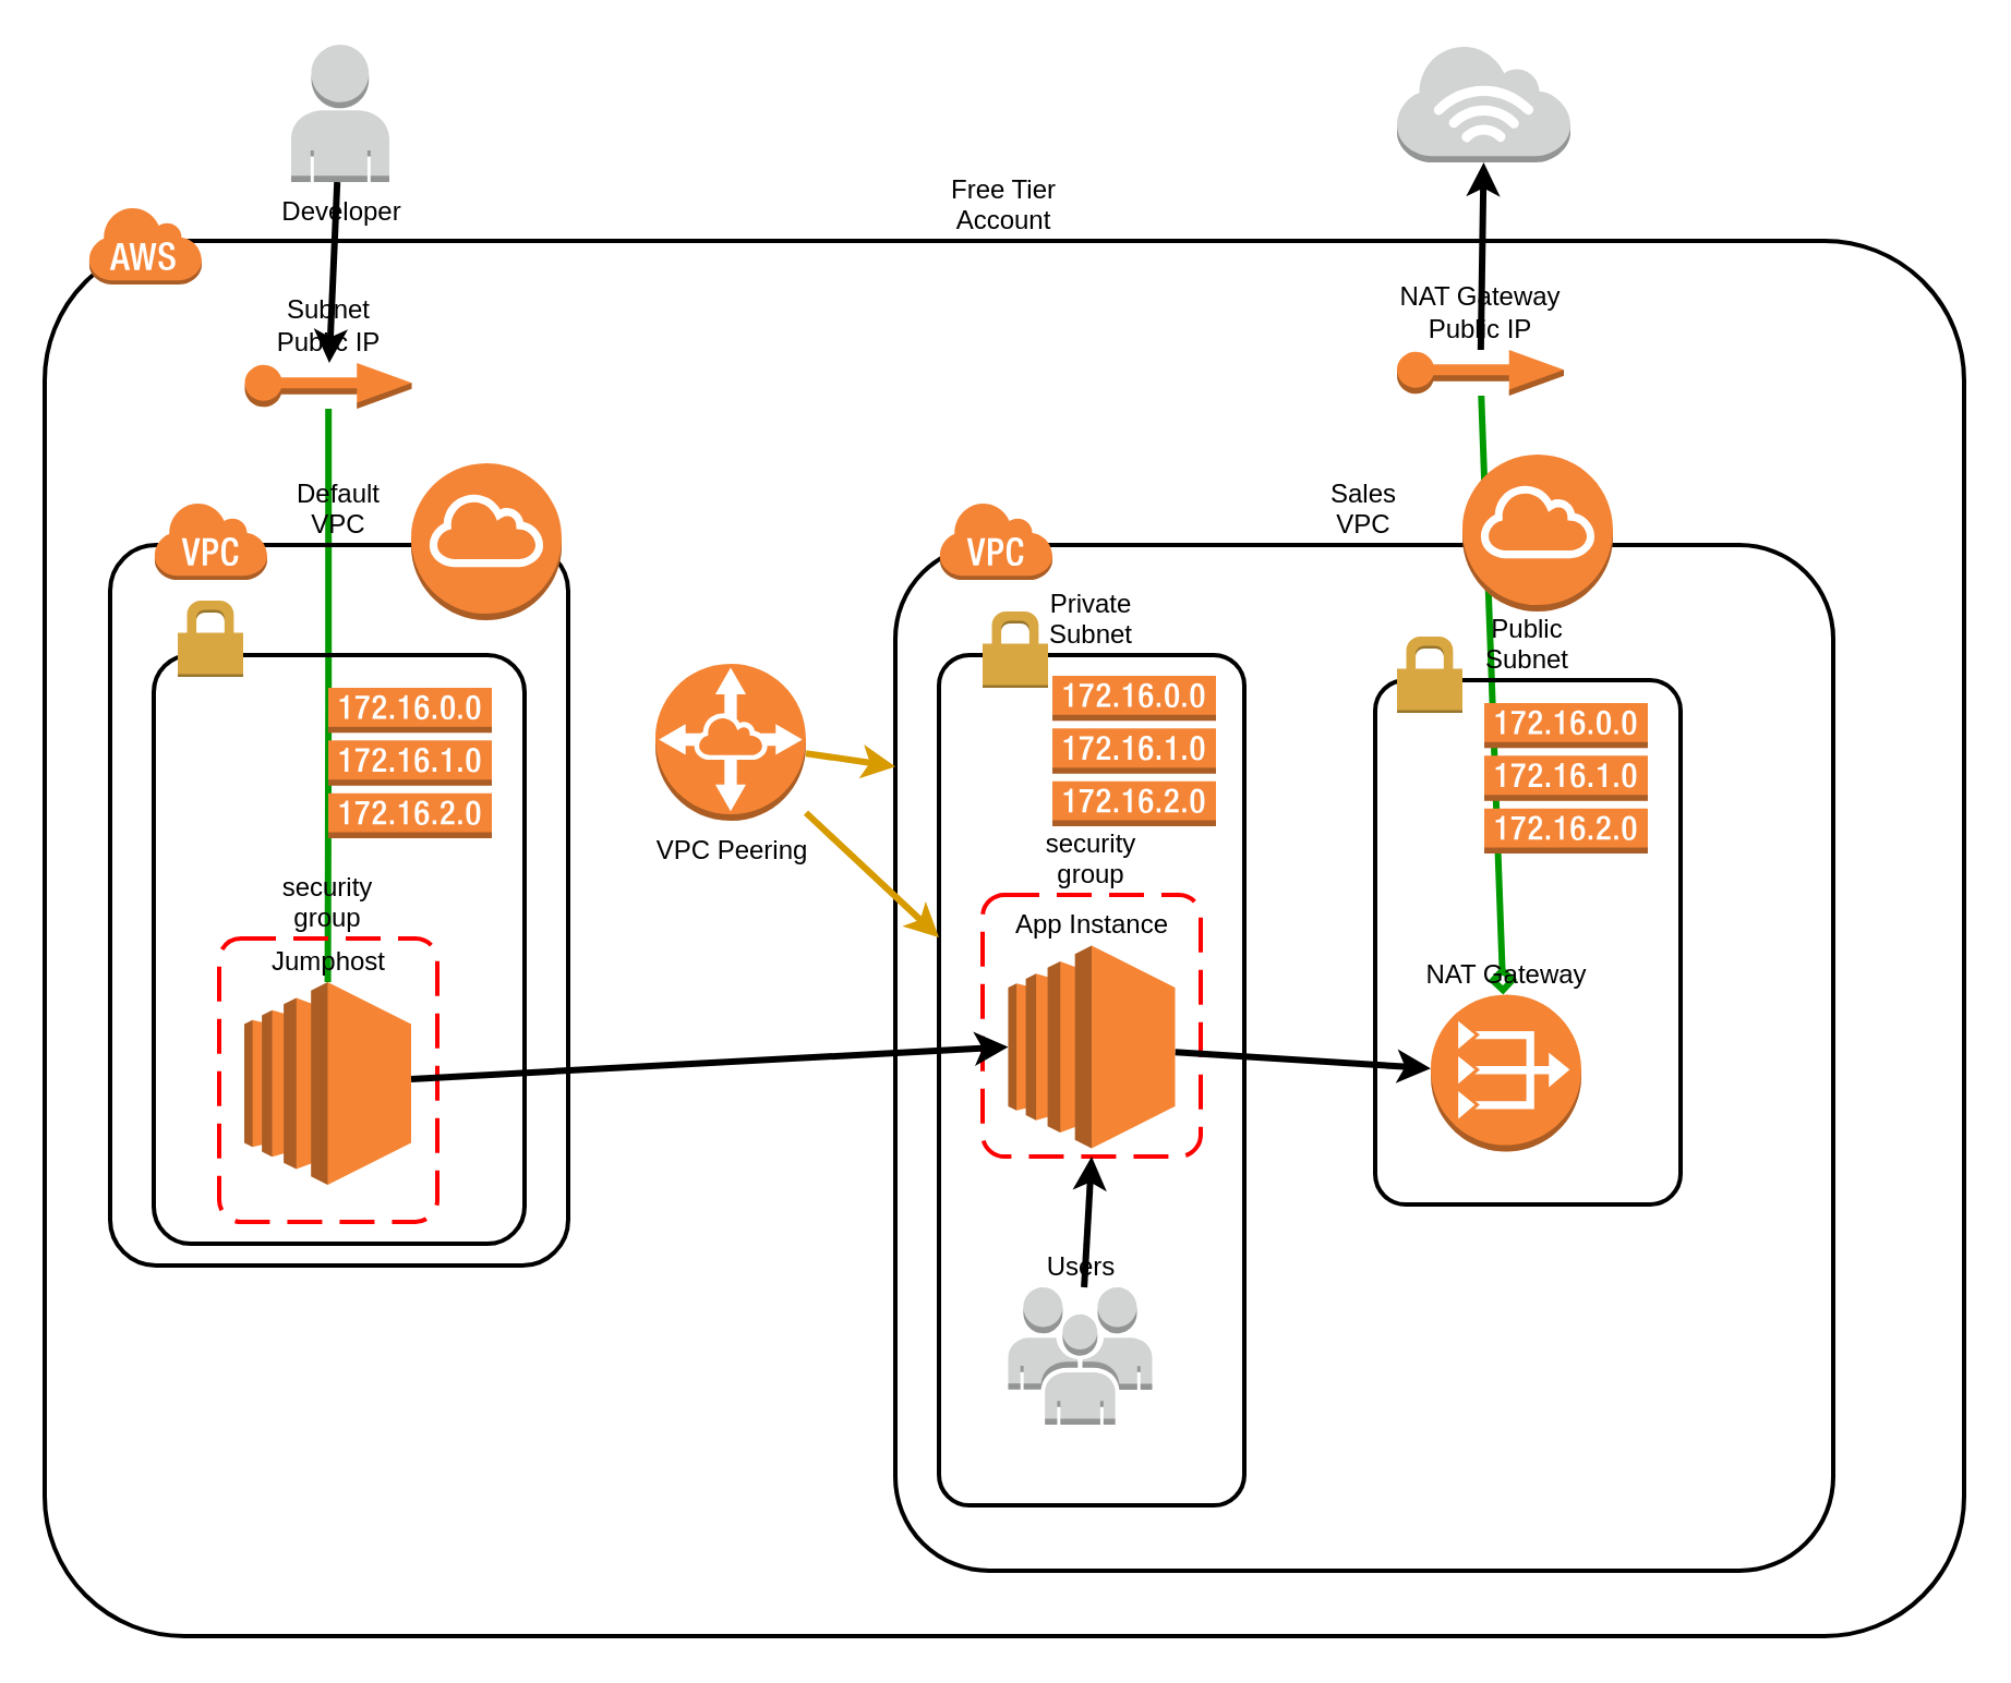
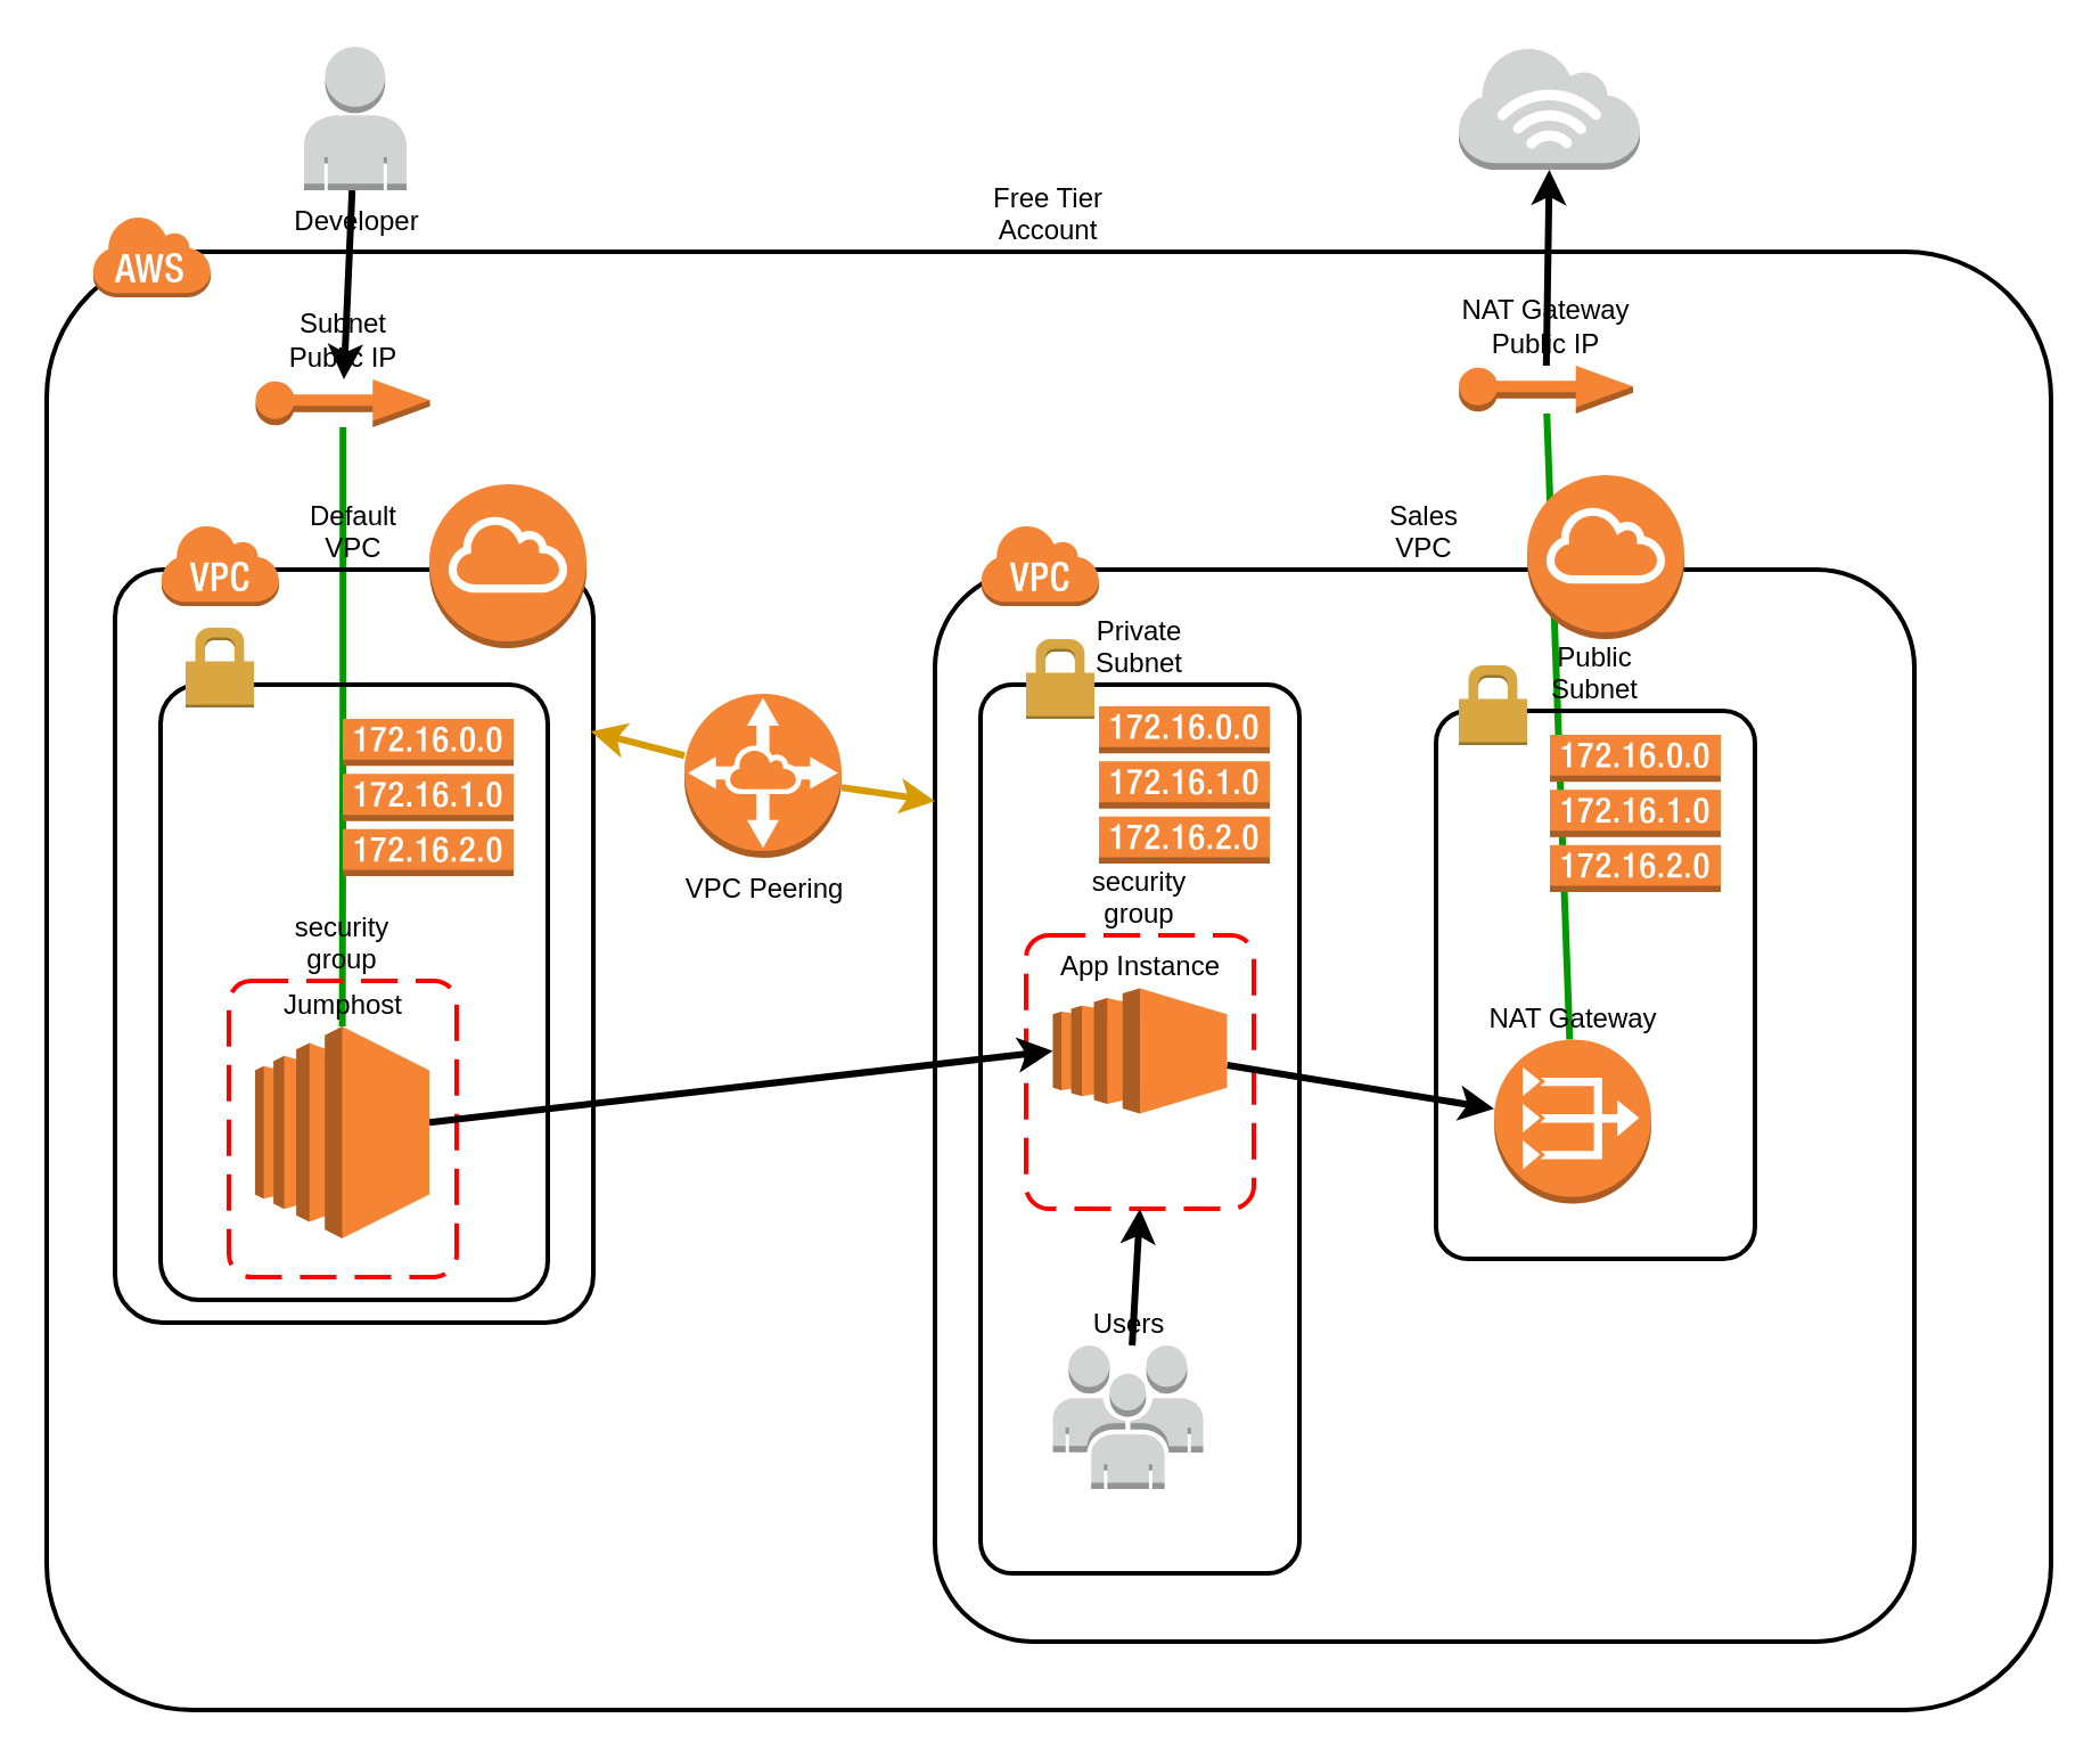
- <mxCell id="20" style="rounded=0;orthogonalLoop=1;jettySize=auto;html=1;strokeWidth=3;fillColor=#ffe6cc;strokeColor=#d79b00;" edge="1" parent="1" source="21" target="9"><mxGeometry relative="1" as="geometry" /></mxCell>
+ <mxCell id="20" style="rounded=0;orthogonalLoop=1;jettySize=auto;html=1;entryX=0.995;entryY=0.215;entryDx=0;entryDy=0;entryPerimeter=0;strokeWidth=3;fillColor=#ffe6cc;strokeColor=#d79b00;" edge="1" parent="1" source="21" target="6"><mxGeometry relative="1" as="geometry" /></mxCell>
- <mxCell id="4" style="rounded=0;orthogonalLoop=1;jettySize=auto;html=1;strokeColor=#009900;strokeWidth=3;fontColor=#009900;endArrow=diamond;endFill=0;" edge="1" parent="1" source="34" target="25"><mxGeometry relative="1" as="geometry" /></mxCell>
+ <mxCell id="4" style="rounded=0;orthogonalLoop=1;jettySize=auto;html=1;strokeColor=#009900;strokeWidth=3;fontColor=#009900;endArrow=none;endFill=0;" edge="1" parent="1" source="34" target="25"><mxGeometry relative="1" as="geometry" /></mxCell>
- <mxCell id="12" value="App Instance" style="outlineConnect=0;dashed=0;verticalLabelPosition=top;verticalAlign=bottom;align=center;html=1;shape=mxgraph.aws3.ec2;fillColor=#F58534;gradientColor=none;labelPosition=center;" vertex="1" parent="1"><mxGeometry x="461.75" y="433.25" width="76.5" height="93" as="geometry" /></mxCell>
+ <mxCell id="12" value="App Instance" style="outlineConnect=0;dashed=0;verticalLabelPosition=top;verticalAlign=bottom;align=center;html=1;shape=mxgraph.aws3.ec2;fillColor=#F58534;gradientColor=none;labelPosition=center;" vertex="1" parent="1"><mxGeometry x="461.75" y="433.25" width="76.5" height="55" as="geometry" /></mxCell>
